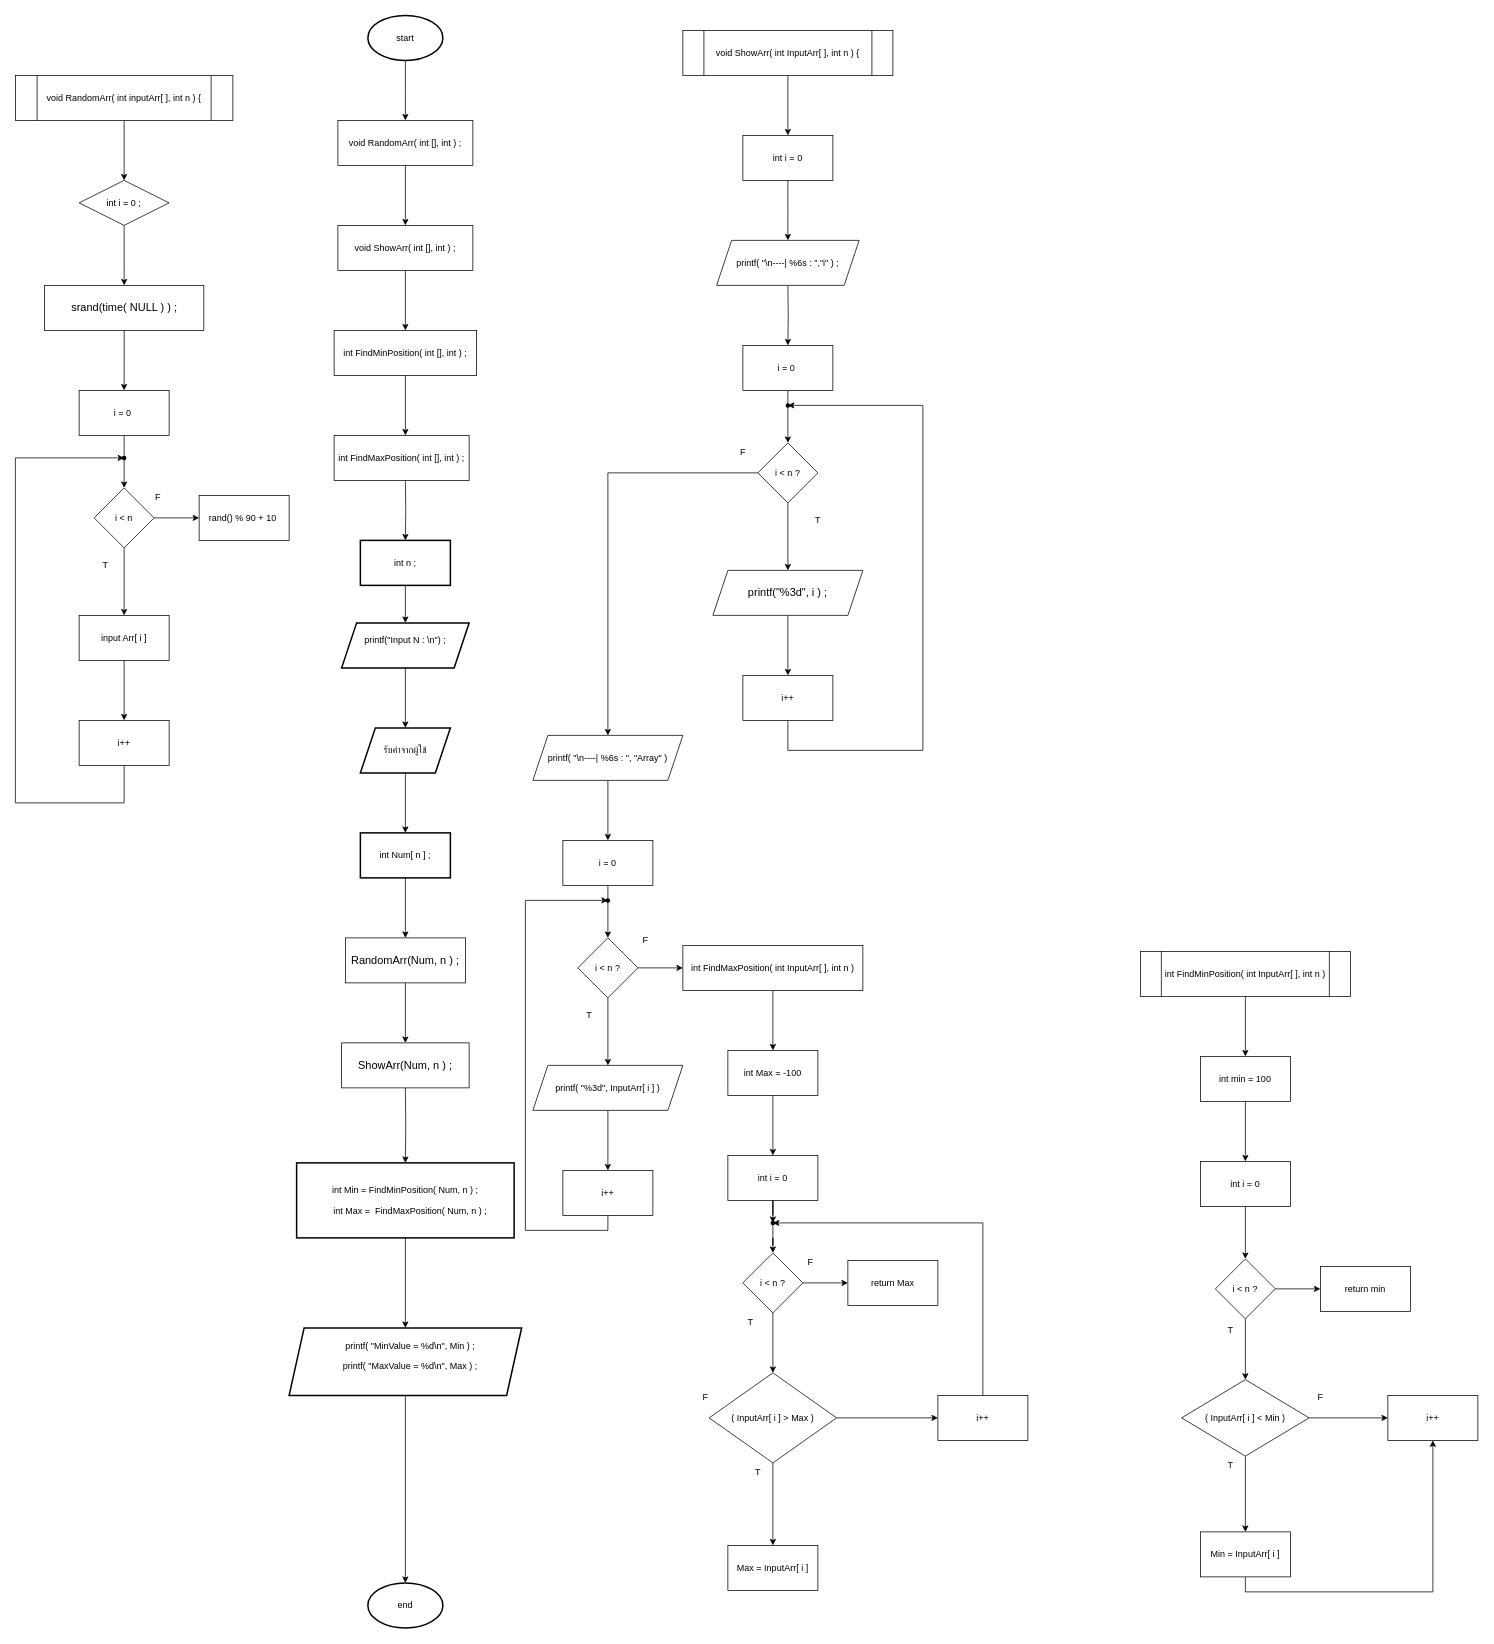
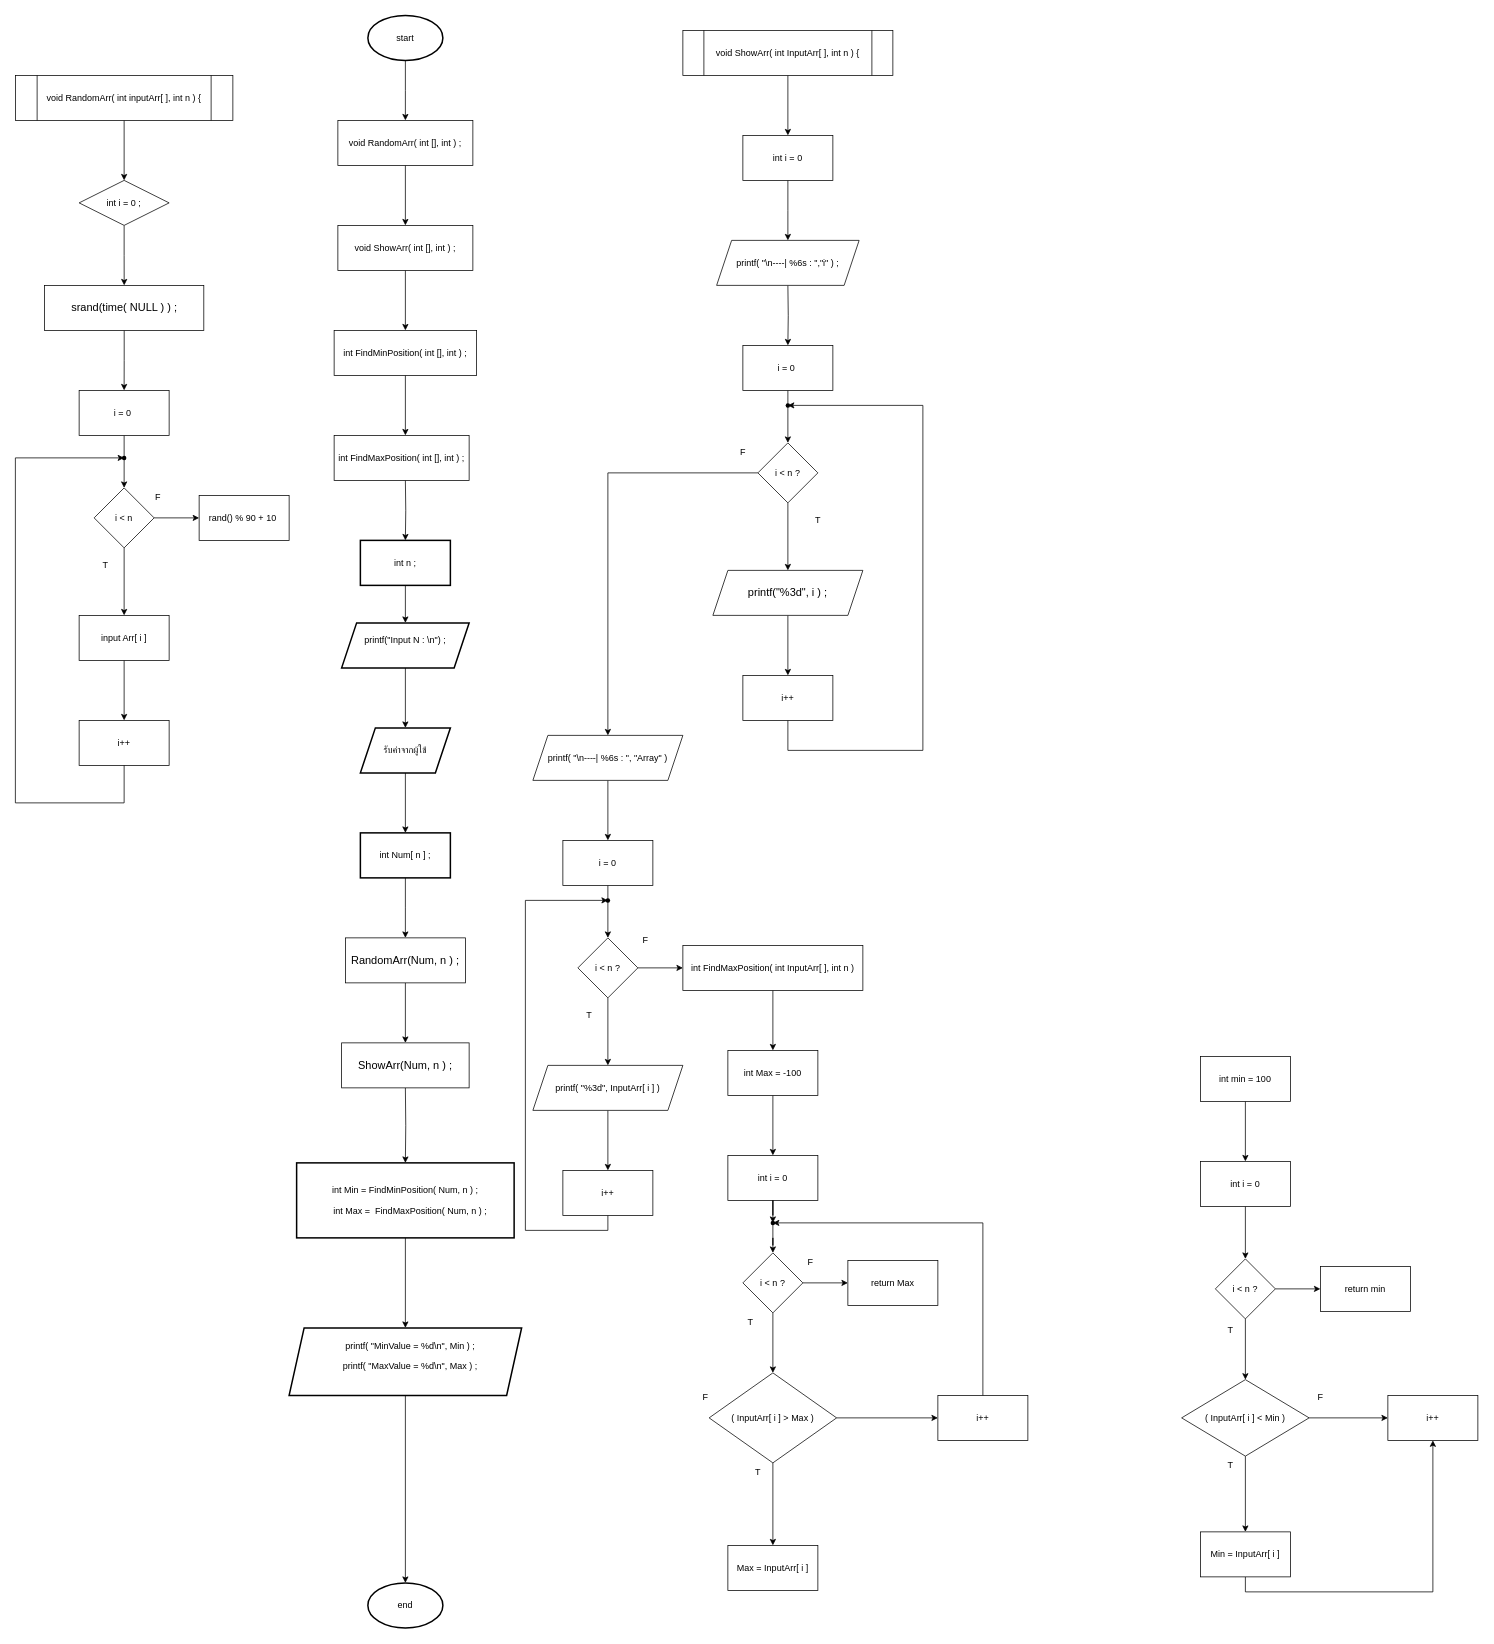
- <mxCell id="103" value="int FindMinPosition( int InputArr[ ], int n )" style="shape=process;whiteSpace=wrap;html=1;backgroundOutline=1;" vertex="1" parent="1"><mxGeometry x="1520" y="1268" width="280" height="60" as="geometry" /></mxCell>
- <mxCell id="102" value="" style="edgeStyle=orthogonalEdgeStyle;rounded=0;orthogonalLoop=1;jettySize=auto;html=1;" edge="1" parent="1" source="103" target="105"><mxGeometry relative="1" as="geometry" /></mxCell>
